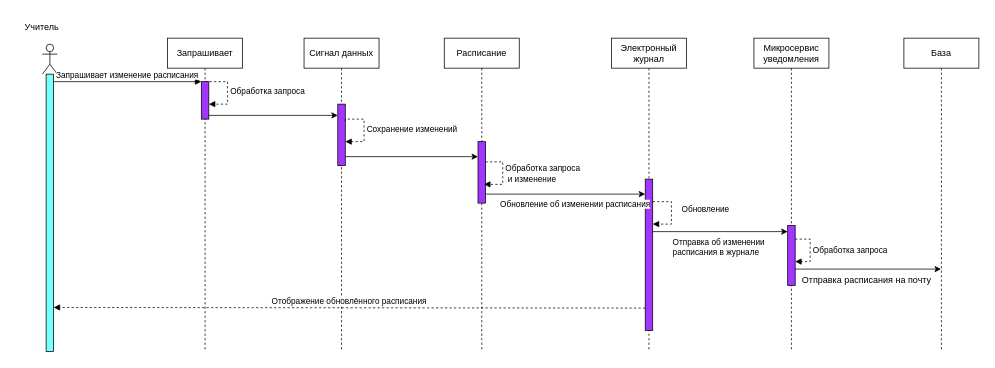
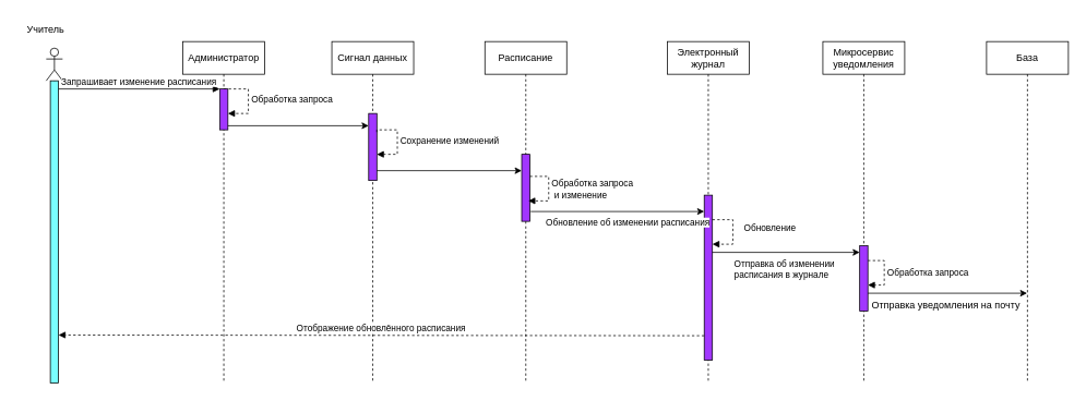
- <mxCell id="6" value="Запрашивает" style="shape=umlLifeline;perimeter=lifelinePerimeter;whiteSpace=wrap;html=1;container=0;dropTarget=0;collapsible=0;recursiveResize=0;outlineConnect=0;portConstraint=eastwest;newEdgeStyle={&quot;curved&quot;:0,&quot;rounded&quot;:0};" vertex="1" parent="1"><mxGeometry x="223" y="50" width="100" height="418" as="geometry" /></mxCell>
+ <mxCell id="6" value="Администратор" style="shape=umlLifeline;perimeter=lifelinePerimeter;whiteSpace=wrap;html=1;container=0;dropTarget=0;collapsible=0;recursiveResize=0;outlineConnect=0;portConstraint=eastwest;newEdgeStyle={&quot;curved&quot;:0,&quot;rounded&quot;:0};" vertex="1" parent="1"><mxGeometry x="223" y="50" width="100" height="418" as="geometry" /></mxCell>
- <mxCell id="29" value="Отправка расписания на почту" style="text;html=1;align=center;verticalAlign=middle;resizable=0;points=[];autosize=1;strokeColor=none;fillColor=none;" vertex="1" parent="1"><mxGeometry x="1055" y="358" width="200" height="30" as="geometry" /></mxCell>
+ <mxCell id="29" value="Отправка уведомления на почту" style="text;html=1;align=center;verticalAlign=middle;resizable=0;points=[];autosize=1;strokeColor=none;fillColor=none;" vertex="1" parent="1"><mxGeometry x="1055" y="358" width="200" height="30" as="geometry" /></mxCell>
